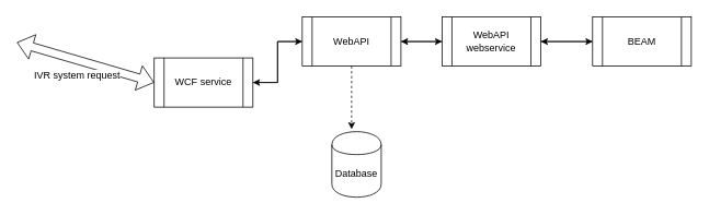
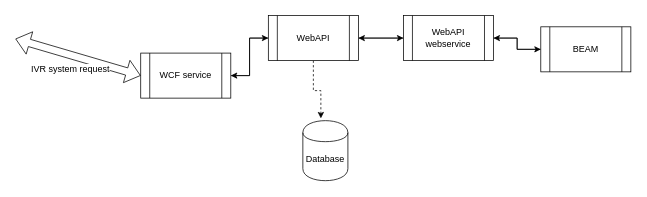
- <mxCell id="7" value="WebAPI" style="shape=process;whiteSpace=wrap;html=1;backgroundOutline=1;" vertex="1" parent="1"><mxGeometry x="367" y="20" width="120" height="60" as="geometry" /></mxCell>
+ <mxCell id="7" value="WebAPI" style="shape=process;whiteSpace=wrap;html=1;backgroundOutline=1;" vertex="1" parent="1"><mxGeometry x="357" y="20" width="120" height="60" as="geometry" /></mxCell>
- <mxCell id="13" value="BEAM" style="shape=process;whiteSpace=wrap;html=1;backgroundOutline=1;" vertex="1" parent="1"><mxGeometry x="720" y="20" width="120" height="60" as="geometry" /></mxCell>
+ <mxCell id="13" value="BEAM" style="shape=process;whiteSpace=wrap;html=1;backgroundOutline=1;" vertex="1" parent="1"><mxGeometry x="720" y="35" width="120" height="60" as="geometry" /></mxCell>
